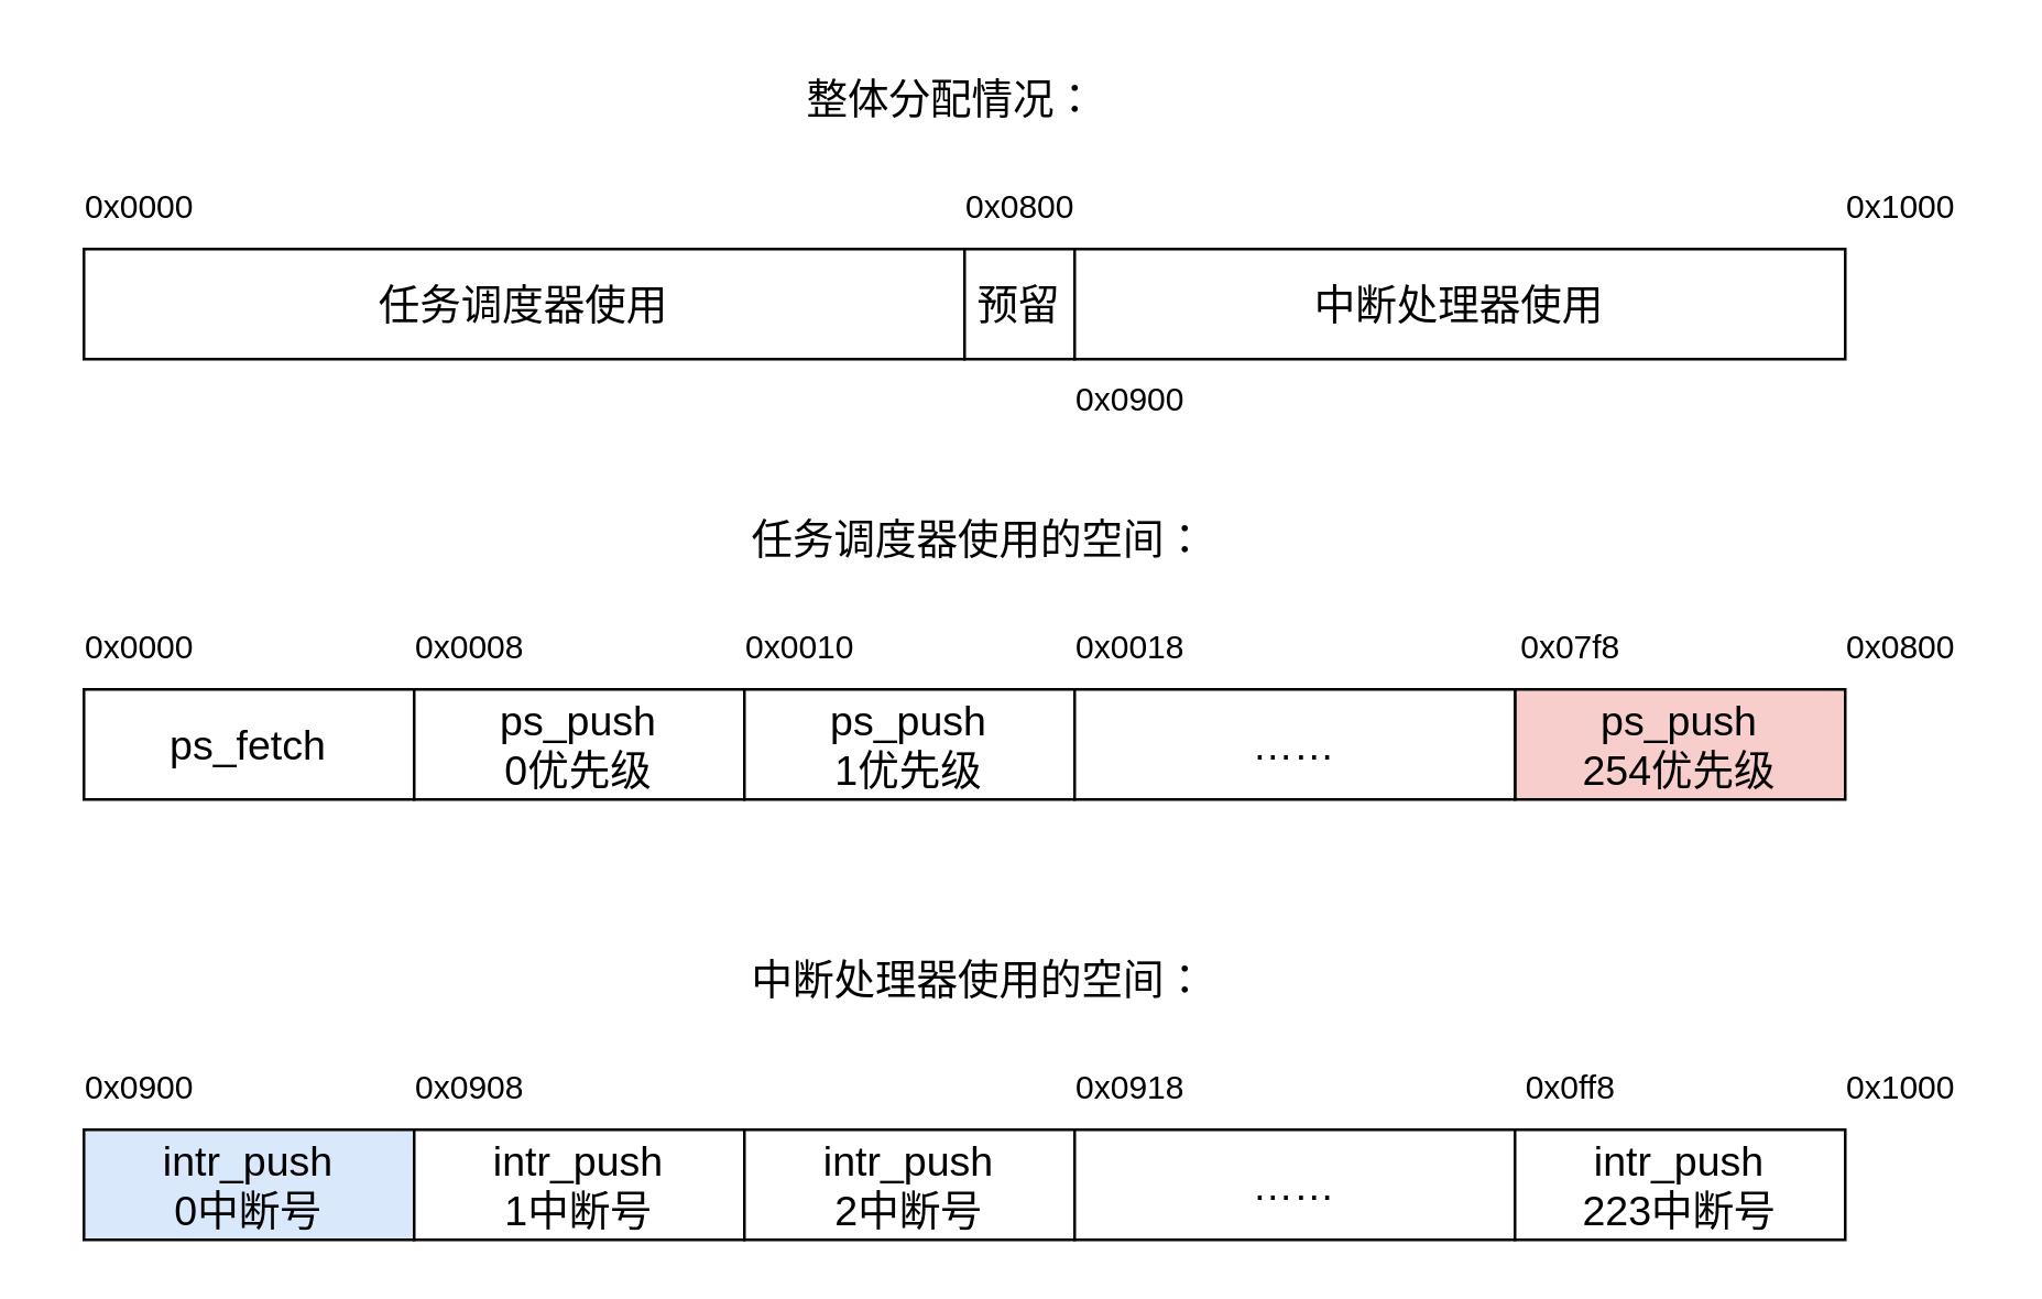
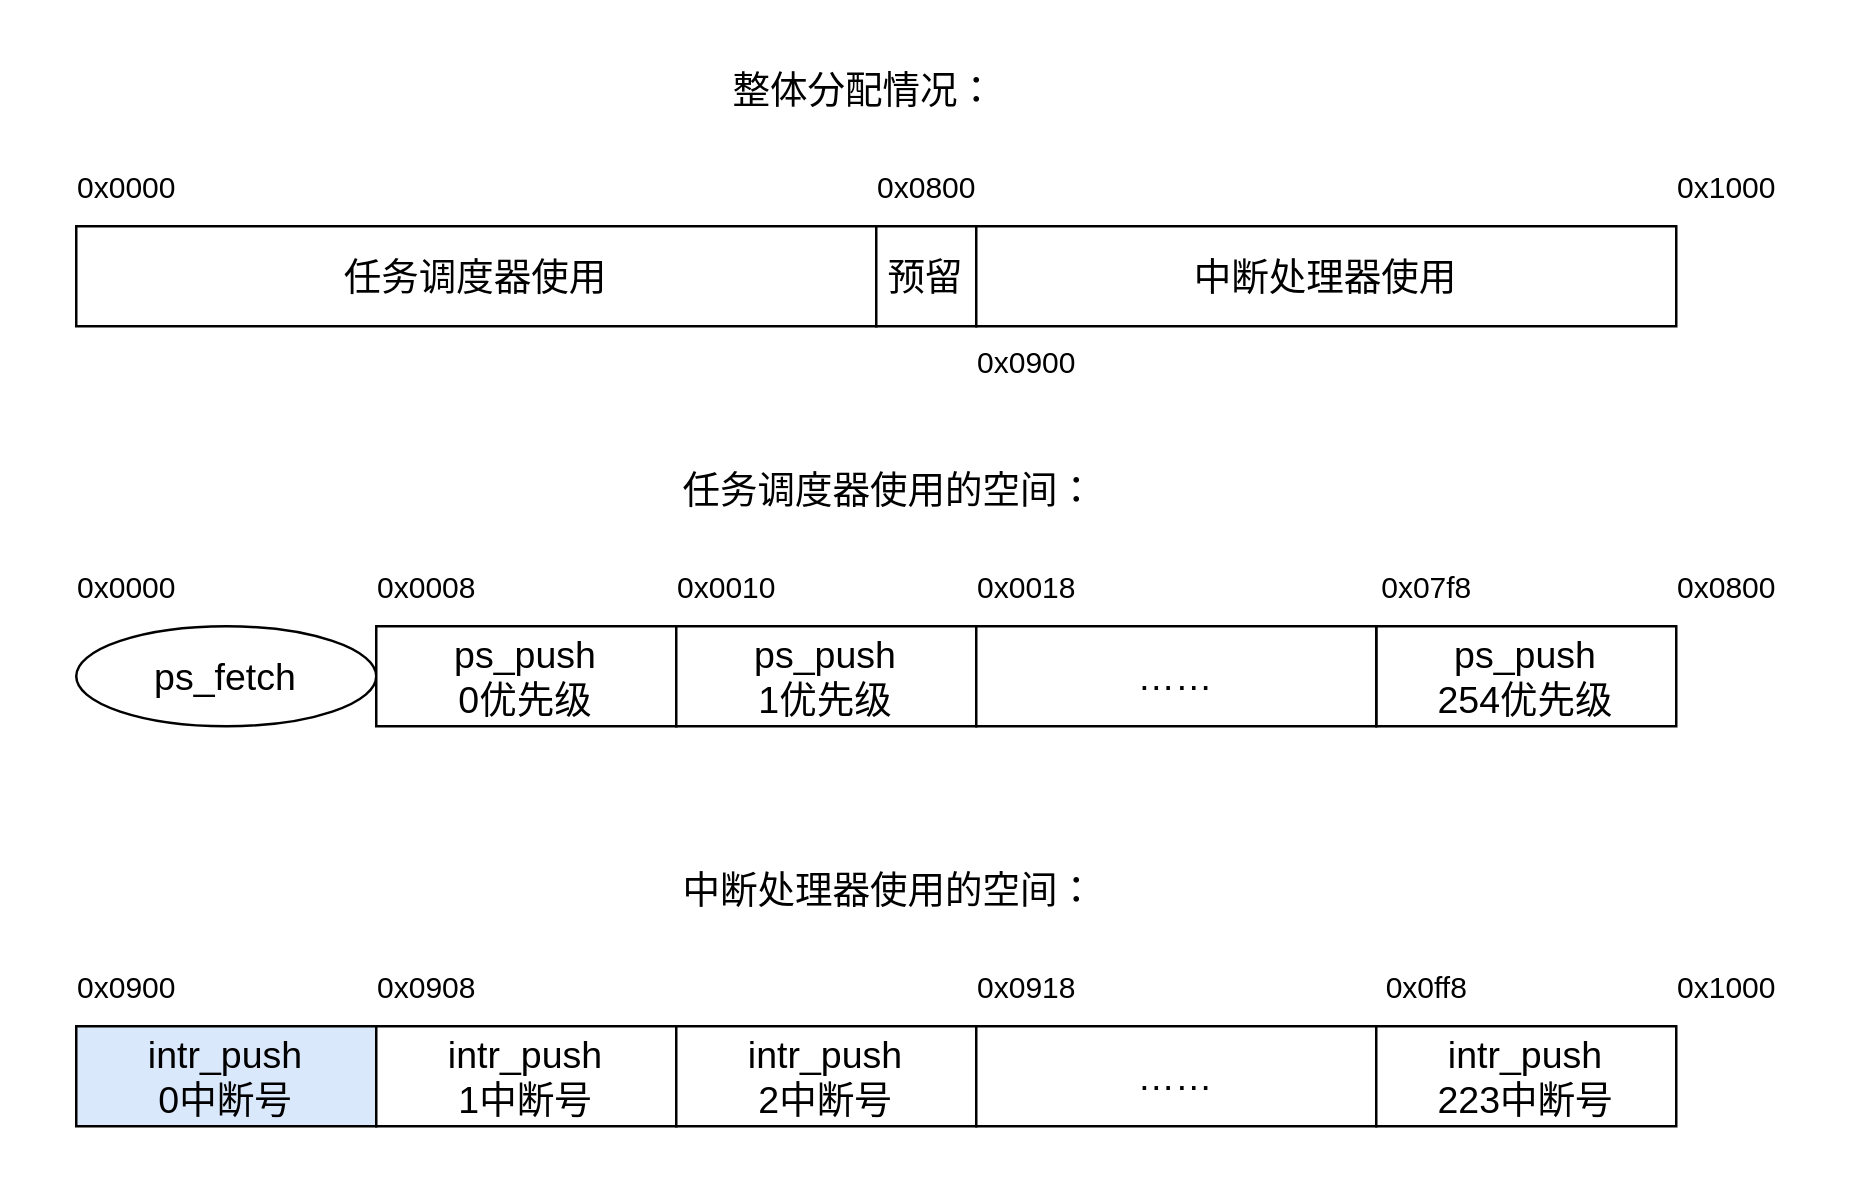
- <mxCell id="11" value="&lt;font style=&quot;font-size: 15px;&quot;&gt;ps_fetch&lt;/font&gt;" style="rounded=0;whiteSpace=wrap;html=1;" vertex="1" parent="1"><mxGeometry x="30" y="250" width="120" height="40" as="geometry" /></mxCell>
+ <mxCell id="11" value="&lt;font style=&quot;font-size: 15px;&quot;&gt;ps_fetch&lt;/font&gt;" style="ellipse;whiteSpace=wrap;html=1;" vertex="1" parent="1"><mxGeometry x="30" y="250" width="120" height="40" as="geometry" /></mxCell>
- <mxCell id="14" value="&lt;font style=&quot;font-size: 15px;&quot;&gt;ps_push&lt;/font&gt;&lt;div&gt;&lt;span style=&quot;font-size: 15px;&quot;&gt;254优先级&lt;/span&gt;&lt;/div&gt;" style="rounded=0;whiteSpace=wrap;html=1;fillColor=#f8cecc;" vertex="1" parent="1"><mxGeometry x="550" y="250" width="120" height="40" as="geometry" /></mxCell>
+ <mxCell id="14" value="&lt;font style=&quot;font-size: 15px;&quot;&gt;ps_push&lt;/font&gt;&lt;div&gt;&lt;span style=&quot;font-size: 15px;&quot;&gt;254优先级&lt;/span&gt;&lt;/div&gt;" style="rounded=0;whiteSpace=wrap;html=1;" vertex="1" parent="1"><mxGeometry x="550" y="250" width="120" height="40" as="geometry" /></mxCell>
